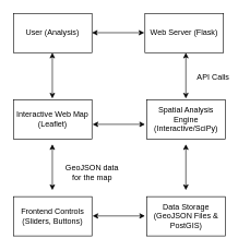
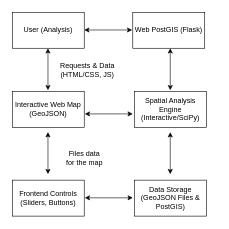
- <mxCell id="2" value="Web Server (Flask)" style="rounded=0;whiteSpace=wrap;html=1;" vertex="1" parent="1"><mxGeometry x="221" y="20" width="120" height="60" as="geometry" /></mxCell>
+ <mxCell id="2" value="Web PostGIS (Flask)" style="rounded=0;whiteSpace=wrap;html=1;" vertex="1" parent="1"><mxGeometry x="221" y="20" width="120" height="60" as="geometry" /></mxCell>
+ <mxCell id="15" value="&lt;div&gt;Requests &amp;amp; Data&lt;/div&gt;&lt;div&gt;(HTML/CSS, JS)&lt;/div&gt;" style="text;html=1;align=center;verticalAlign=middle;resizable=0;points=[];autosize=1;strokeColor=none;fillColor=none;" vertex="1" parent="1"><mxGeometry x="90" y="97" width="110" height="40" as="geometry" /></mxCell>
- <mxCell id="16" value="&lt;div&gt;API Calls&lt;/div&gt;" style="text;html=1;align=center;verticalAlign=middle;resizable=0;points=[];autosize=1;strokeColor=none;fillColor=none;" vertex="1" parent="1"><mxGeometry x="290" y="102" width="70" height="30" as="geometry" /></mxCell>
- <mxCell id="8" value="&lt;div&gt;Interactive Web Map&lt;/div&gt;&lt;div&gt;(Leaflet)&lt;/div&gt;" style="rounded=0;whiteSpace=wrap;html=1;" vertex="1" parent="1"><mxGeometry x="20" y="152" width="120" height="60" as="geometry" /></mxCell>
+ <mxCell id="8" value="&lt;div&gt;Interactive Web Map&lt;/div&gt;&lt;div&gt;(GeoJSON)&lt;/div&gt;" style="rounded=0;whiteSpace=wrap;html=1;" vertex="1" parent="1"><mxGeometry x="20" y="152" width="120" height="60" as="geometry" /></mxCell>
- <mxCell id="17" value="&lt;div&gt;GeoJSON data&lt;/div&gt;&lt;div&gt;for the map&lt;/div&gt;" style="text;html=1;align=center;verticalAlign=middle;resizable=0;points=[];autosize=1;strokeColor=none;fillColor=none;" vertex="1" parent="1"><mxGeometry x="90" y="243" width="100" height="40" as="geometry" /></mxCell>
+ <mxCell id="17" value="&lt;div&gt;Files data&lt;/div&gt;&lt;div&gt;for the map&lt;/div&gt;" style="text;html=1;align=center;verticalAlign=middle;resizable=0;points=[];autosize=1;strokeColor=none;fillColor=none;" vertex="1" parent="1"><mxGeometry x="90" y="243" width="100" height="40" as="geometry" /></mxCell>
